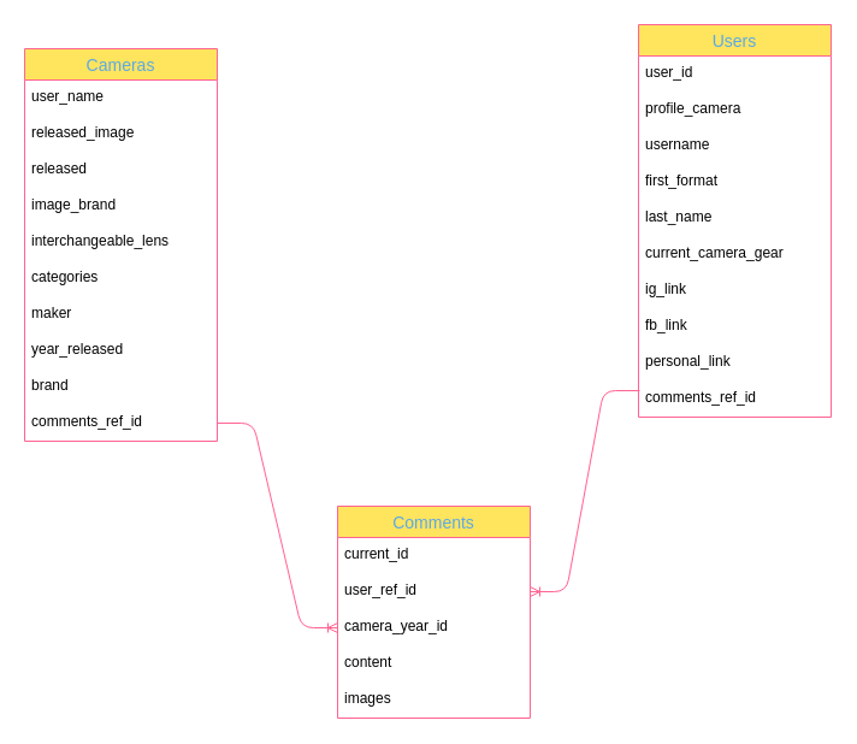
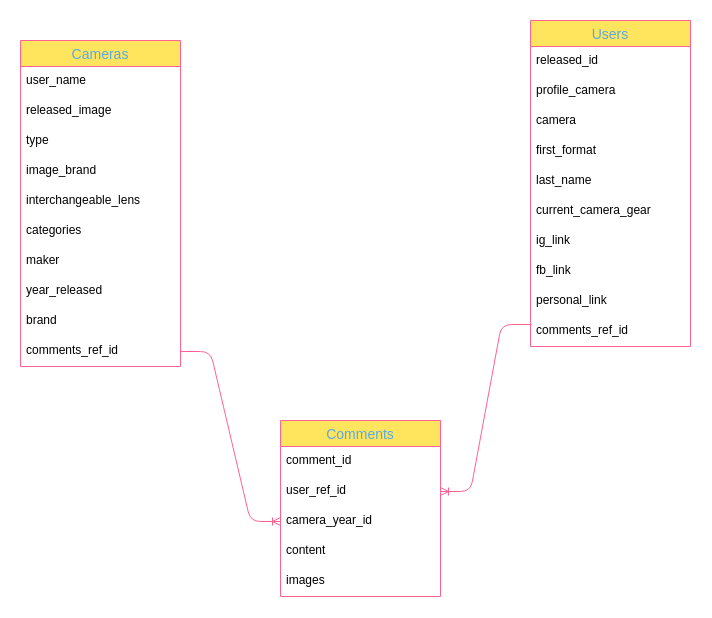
- <mxCell id="20" value="user_id" style="text;strokeColor=none;fillColor=none;spacingLeft=4;spacingRight=4;overflow=hidden;rotatable=0;points=[[0,0.5],[1,0.5]];portConstraint=eastwest;fontSize=12;" vertex="1" parent="19"><mxGeometry y="26" width="160" height="30" as="geometry" /></mxCell>
+ <mxCell id="20" value="released_id" style="text;strokeColor=none;fillColor=none;spacingLeft=4;spacingRight=4;overflow=hidden;rotatable=0;points=[[0,0.5],[1,0.5]];portConstraint=eastwest;fontSize=12;" vertex="1" parent="19"><mxGeometry y="26" width="160" height="30" as="geometry" /></mxCell>
- <mxCell id="22" value="username" style="text;strokeColor=none;fillColor=none;spacingLeft=4;spacingRight=4;overflow=hidden;rotatable=0;points=[[0,0.5],[1,0.5]];portConstraint=eastwest;fontSize=12;" vertex="1" parent="19"><mxGeometry y="86" width="160" height="30" as="geometry" /></mxCell>
+ <mxCell id="22" value="camera" style="text;strokeColor=none;fillColor=none;spacingLeft=4;spacingRight=4;overflow=hidden;rotatable=0;points=[[0,0.5],[1,0.5]];portConstraint=eastwest;fontSize=12;" vertex="1" parent="19"><mxGeometry y="86" width="160" height="30" as="geometry" /></mxCell>
- <mxCell id="11" value="released" style="text;strokeColor=none;fillColor=none;spacingLeft=4;spacingRight=4;overflow=hidden;rotatable=0;points=[[0,0.5],[1,0.5]];portConstraint=eastwest;fontSize=12;" vertex="1" parent="8"><mxGeometry y="86" width="160" height="30" as="geometry" /></mxCell>
+ <mxCell id="11" value="type" style="text;strokeColor=none;fillColor=none;spacingLeft=4;spacingRight=4;overflow=hidden;rotatable=0;points=[[0,0.5],[1,0.5]];portConstraint=eastwest;fontSize=12;" vertex="1" parent="8"><mxGeometry y="86" width="160" height="30" as="geometry" /></mxCell>
- <mxCell id="3" value="current_id" style="text;strokeColor=none;fillColor=none;spacingLeft=4;spacingRight=4;overflow=hidden;rotatable=0;points=[[0,0.5],[1,0.5]];portConstraint=eastwest;fontSize=12;" vertex="1" parent="2"><mxGeometry y="26" width="160" height="30" as="geometry" /></mxCell>
+ <mxCell id="3" value="comment_id" style="text;strokeColor=none;fillColor=none;spacingLeft=4;spacingRight=4;overflow=hidden;rotatable=0;points=[[0,0.5],[1,0.5]];portConstraint=eastwest;fontSize=12;" vertex="1" parent="2"><mxGeometry y="26" width="160" height="30" as="geometry" /></mxCell>
